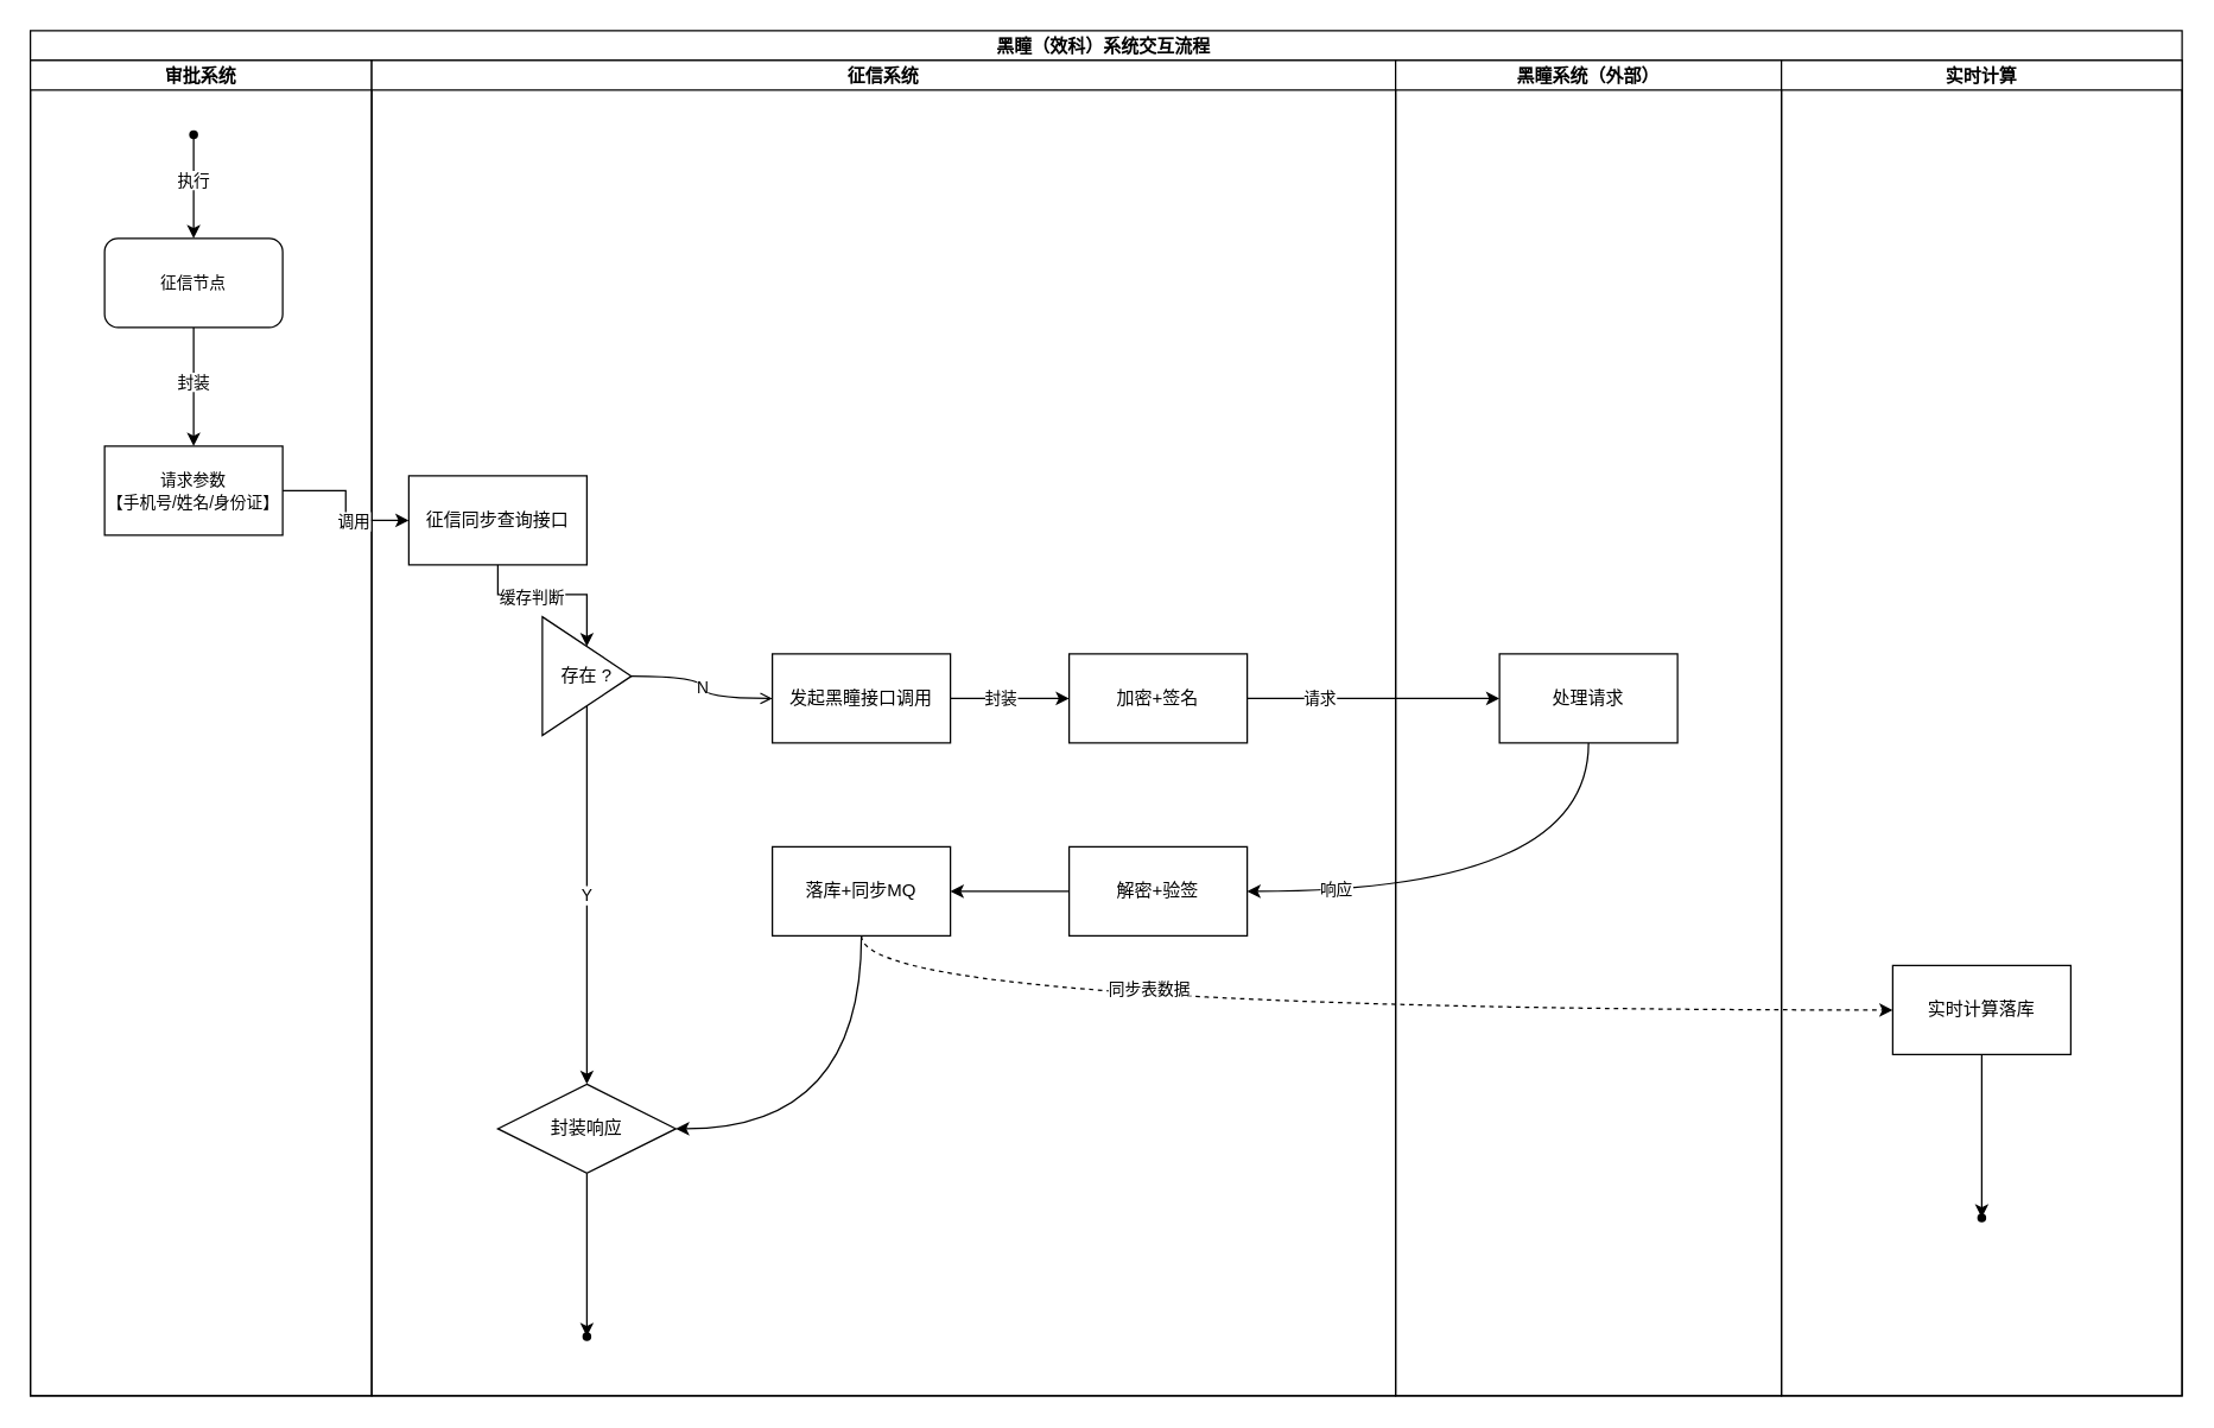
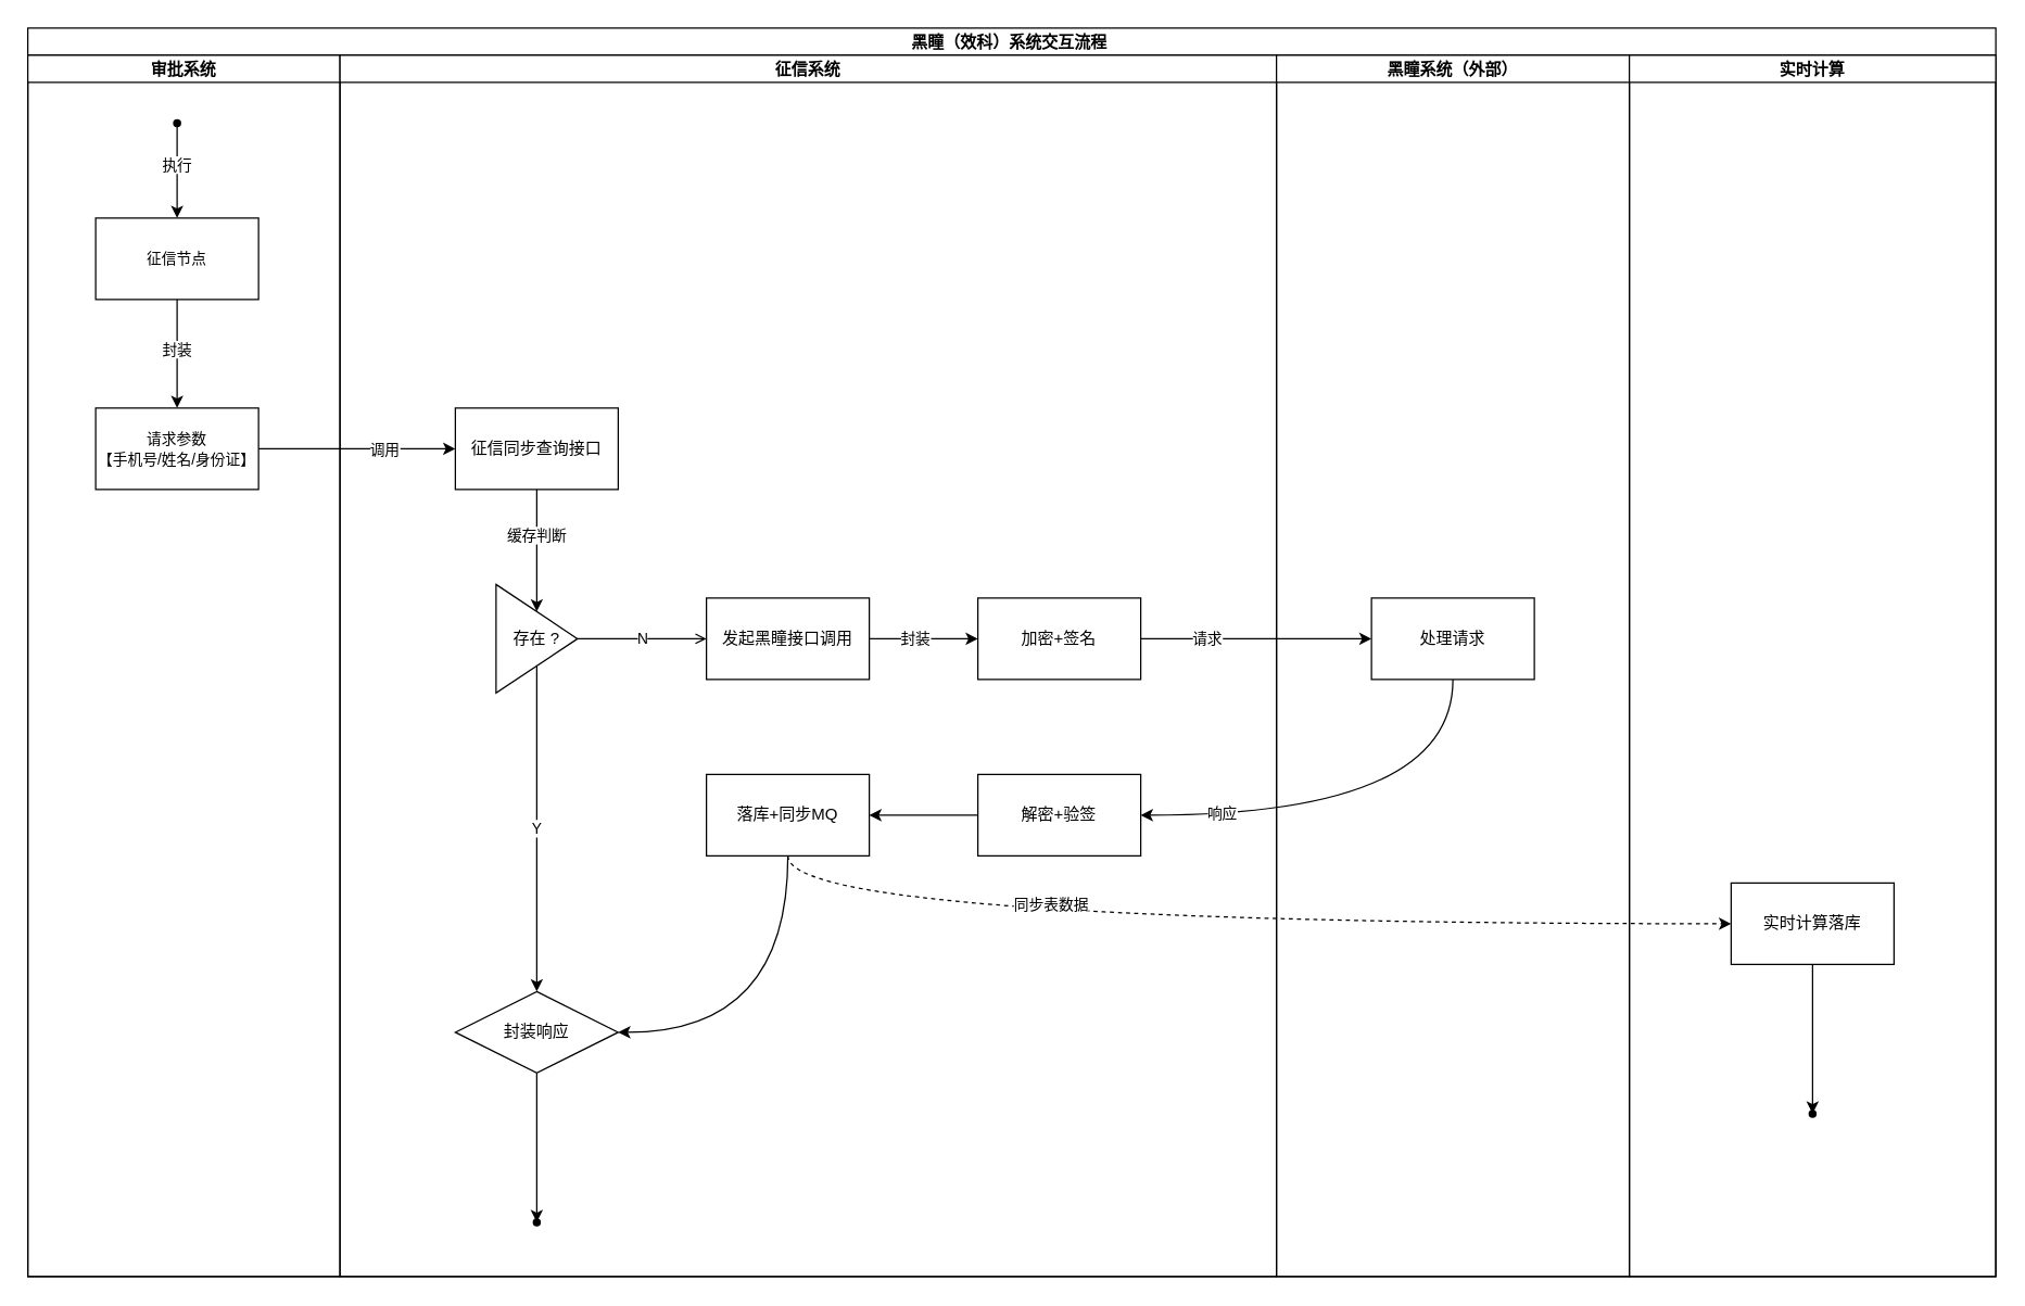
- <mxCell id="9" value="&lt;span style=&quot;font-size: 11px ; background-color: rgb(255 , 255 , 255)&quot;&gt;征信节点&lt;/span&gt;" style="whiteSpace=wrap;html=1;rounded=1;" parent="3" vertex="1"><mxGeometry x="50" y="120" width="120" height="60" as="geometry" /></mxCell>
+ <mxCell id="9" value="&lt;span style=&quot;font-size: 11px ; background-color: rgb(255 , 255 , 255)&quot;&gt;征信节点&lt;/span&gt;" style="whiteSpace=wrap;html=1;" parent="3" vertex="1"><mxGeometry x="50" y="120" width="120" height="60" as="geometry" /></mxCell>
- <mxCell id="14" value="征信同步查询接口" style="whiteSpace=wrap;html=1;" parent="11" vertex="1"><mxGeometry x="25" y="280" width="120" height="60" as="geometry" /></mxCell>
+ <mxCell id="14" value="征信同步查询接口" style="whiteSpace=wrap;html=1;" parent="11" vertex="1"><mxGeometry x="85" y="260" width="120" height="60" as="geometry" /></mxCell>
- <mxCell id="16" value="存在 ?" style="triangle;whiteSpace=wrap;html=1;" parent="11" vertex="1"><mxGeometry x="115" y="375" width="60" height="80" as="geometry" /></mxCell>
+ <mxCell id="16" value="存在 ?" style="triangle;whiteSpace=wrap;html=1;" parent="11" vertex="1"><mxGeometry x="115" y="390" width="60" height="80" as="geometry" /></mxCell>
